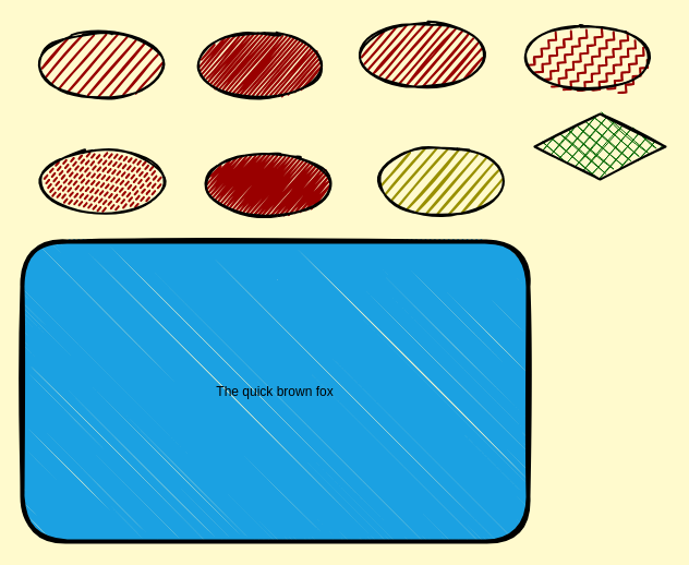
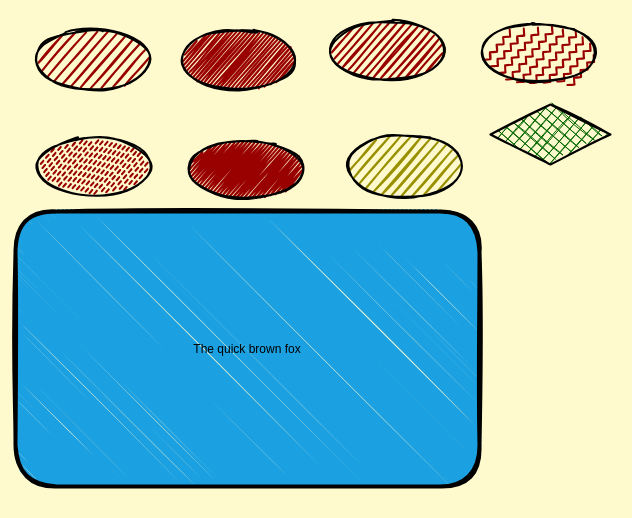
- <mxCell id="2" value="The quick brown fox" style="rounded=1;whiteSpace=wrap;html=1;strokeWidth=4;fillWeight=3;hachureGap=3;hachureAngle=45;fillColor=#1ba1e2;sketch=1;" parent="1" vertex="1"><mxGeometry x="20" y="221" width="464" height="275" as="geometry" /></mxCell>
+ <mxCell id="2" value="The quick brown fox" style="rounded=1;whiteSpace=wrap;html=1;strokeWidth=4;fillWeight=3;hachureGap=3;hachureAngle=45;fillColor=#1ba1e2;sketch=1;" parent="1" vertex="1"><mxGeometry x="15" y="211" width="464" height="275" as="geometry" /></mxCell>
